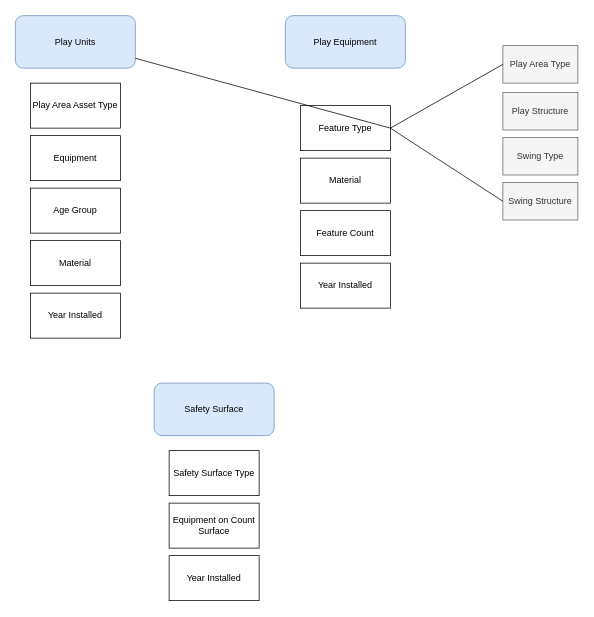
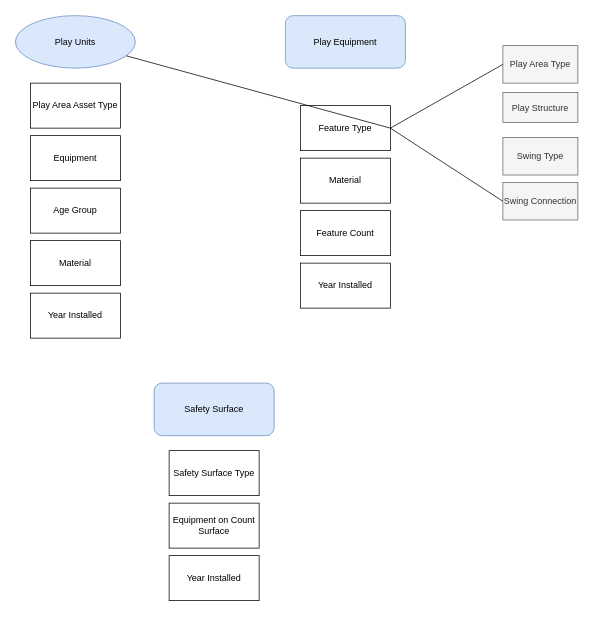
- <mxCell id="2" value="Play Units" style="rounded=1;whiteSpace=wrap;html=1;fillColor=#dae8fc;strokeColor=#6c8ebf;" vertex="1" parent="1"><mxGeometry x="20" y="20" width="160" height="70" as="geometry" /></mxCell>
+ <mxCell id="2" value="Play Units" style="ellipse;whiteSpace=wrap;html=1;fillColor=#dae8fc;strokeColor=#6c8ebf;" vertex="1" parent="1"><mxGeometry x="20" y="20" width="160" height="70" as="geometry" /></mxCell>
- <mxCell id="11" value="Play Structure" style="rounded=0;whiteSpace=wrap;html=1;fillColor=#f5f5f5;strokeColor=#666666;fontColor=#333333;" vertex="1" parent="1"><mxGeometry x="670" y="122.5" width="100" height="50" as="geometry" /></mxCell>
+ <mxCell id="11" value="Play Structure" style="rounded=0;whiteSpace=wrap;html=1;fillColor=#f5f5f5;strokeColor=#666666;fontColor=#333333;" vertex="1" parent="1"><mxGeometry x="670" y="122.5" width="100" height="40" as="geometry" /></mxCell>
- <mxCell id="13" value="Swing Structure" style="rounded=0;whiteSpace=wrap;html=1;fillColor=#f5f5f5;strokeColor=#666666;fontColor=#333333;" vertex="1" parent="1"><mxGeometry x="670" y="242.5" width="100" height="50" as="geometry" /></mxCell>
+ <mxCell id="13" value="Swing Connection" style="rounded=0;whiteSpace=wrap;html=1;fillColor=#f5f5f5;strokeColor=#666666;fontColor=#333333;" vertex="1" parent="1"><mxGeometry x="670" y="242.5" width="100" height="50" as="geometry" /></mxCell>
